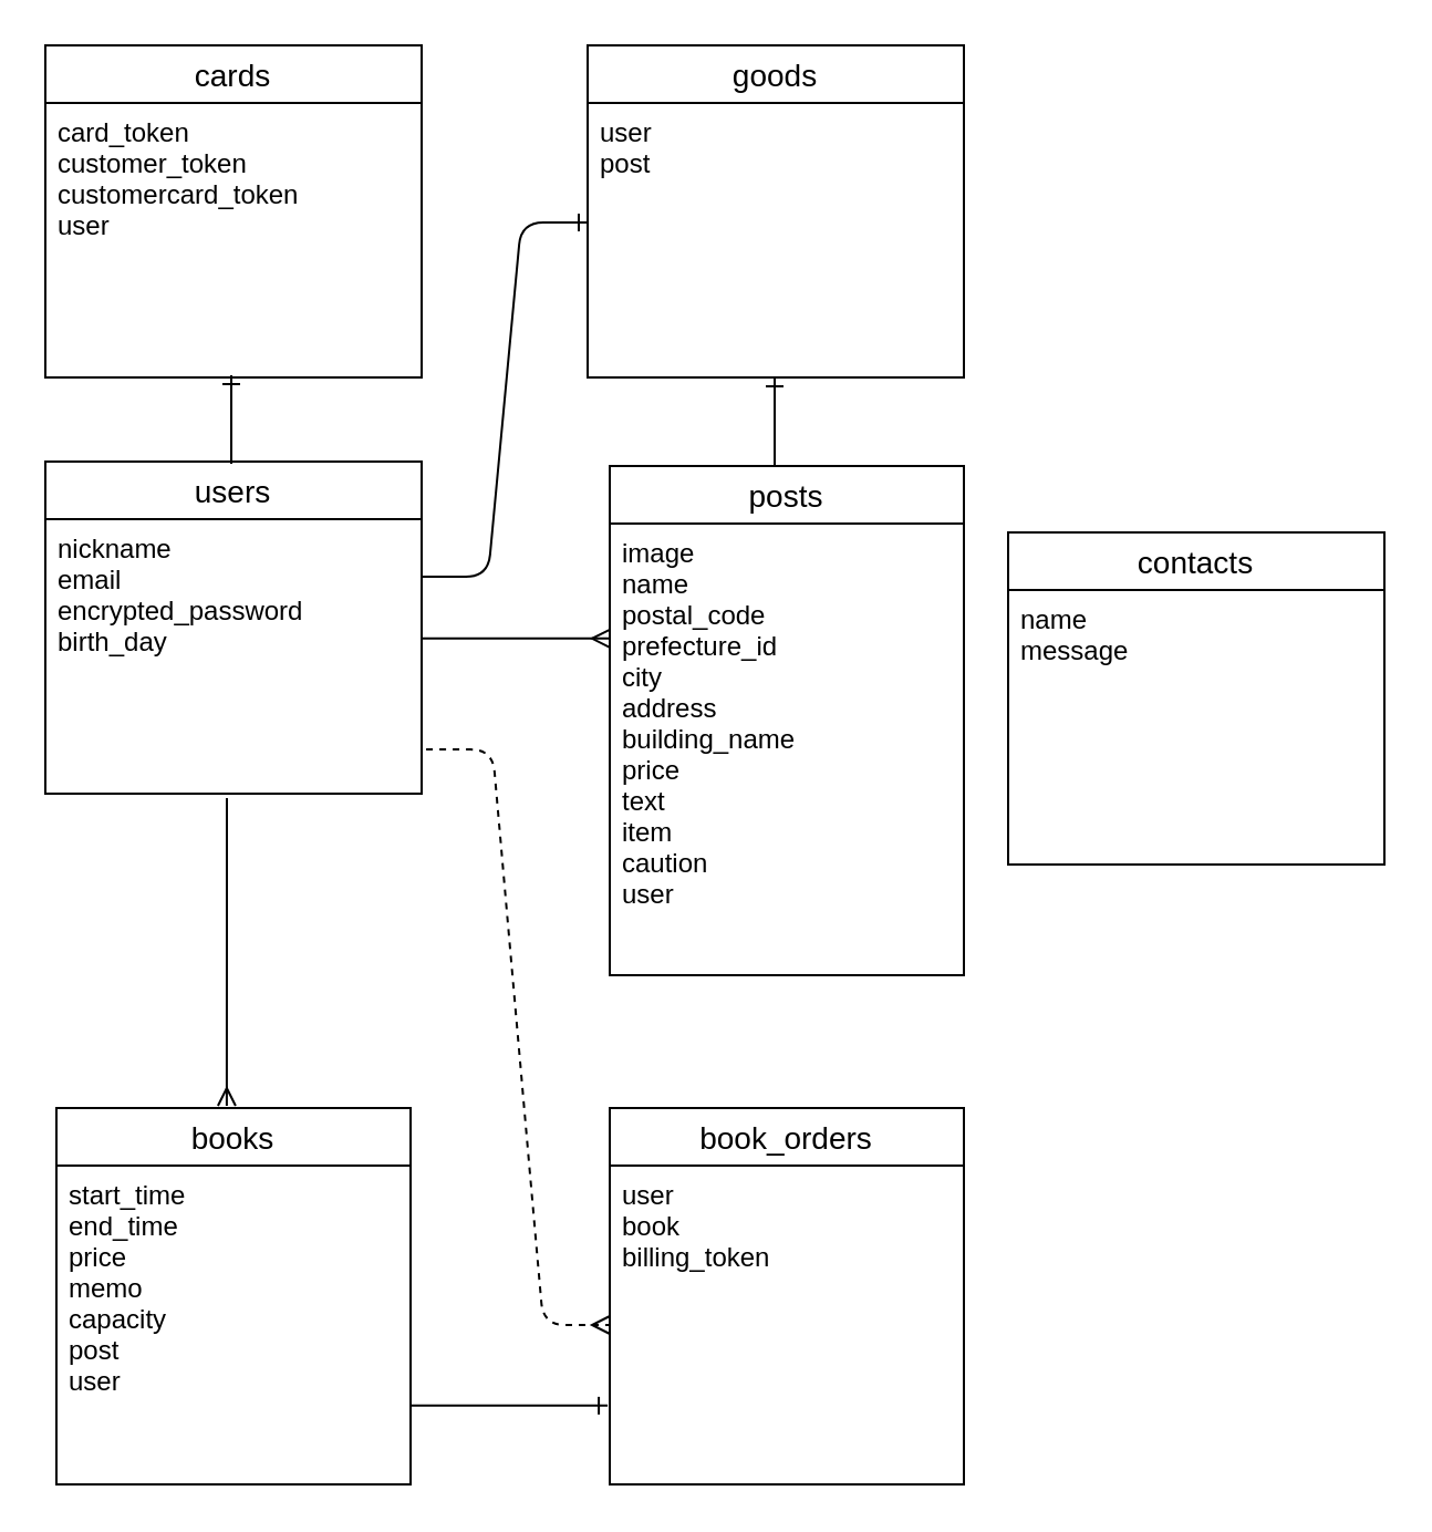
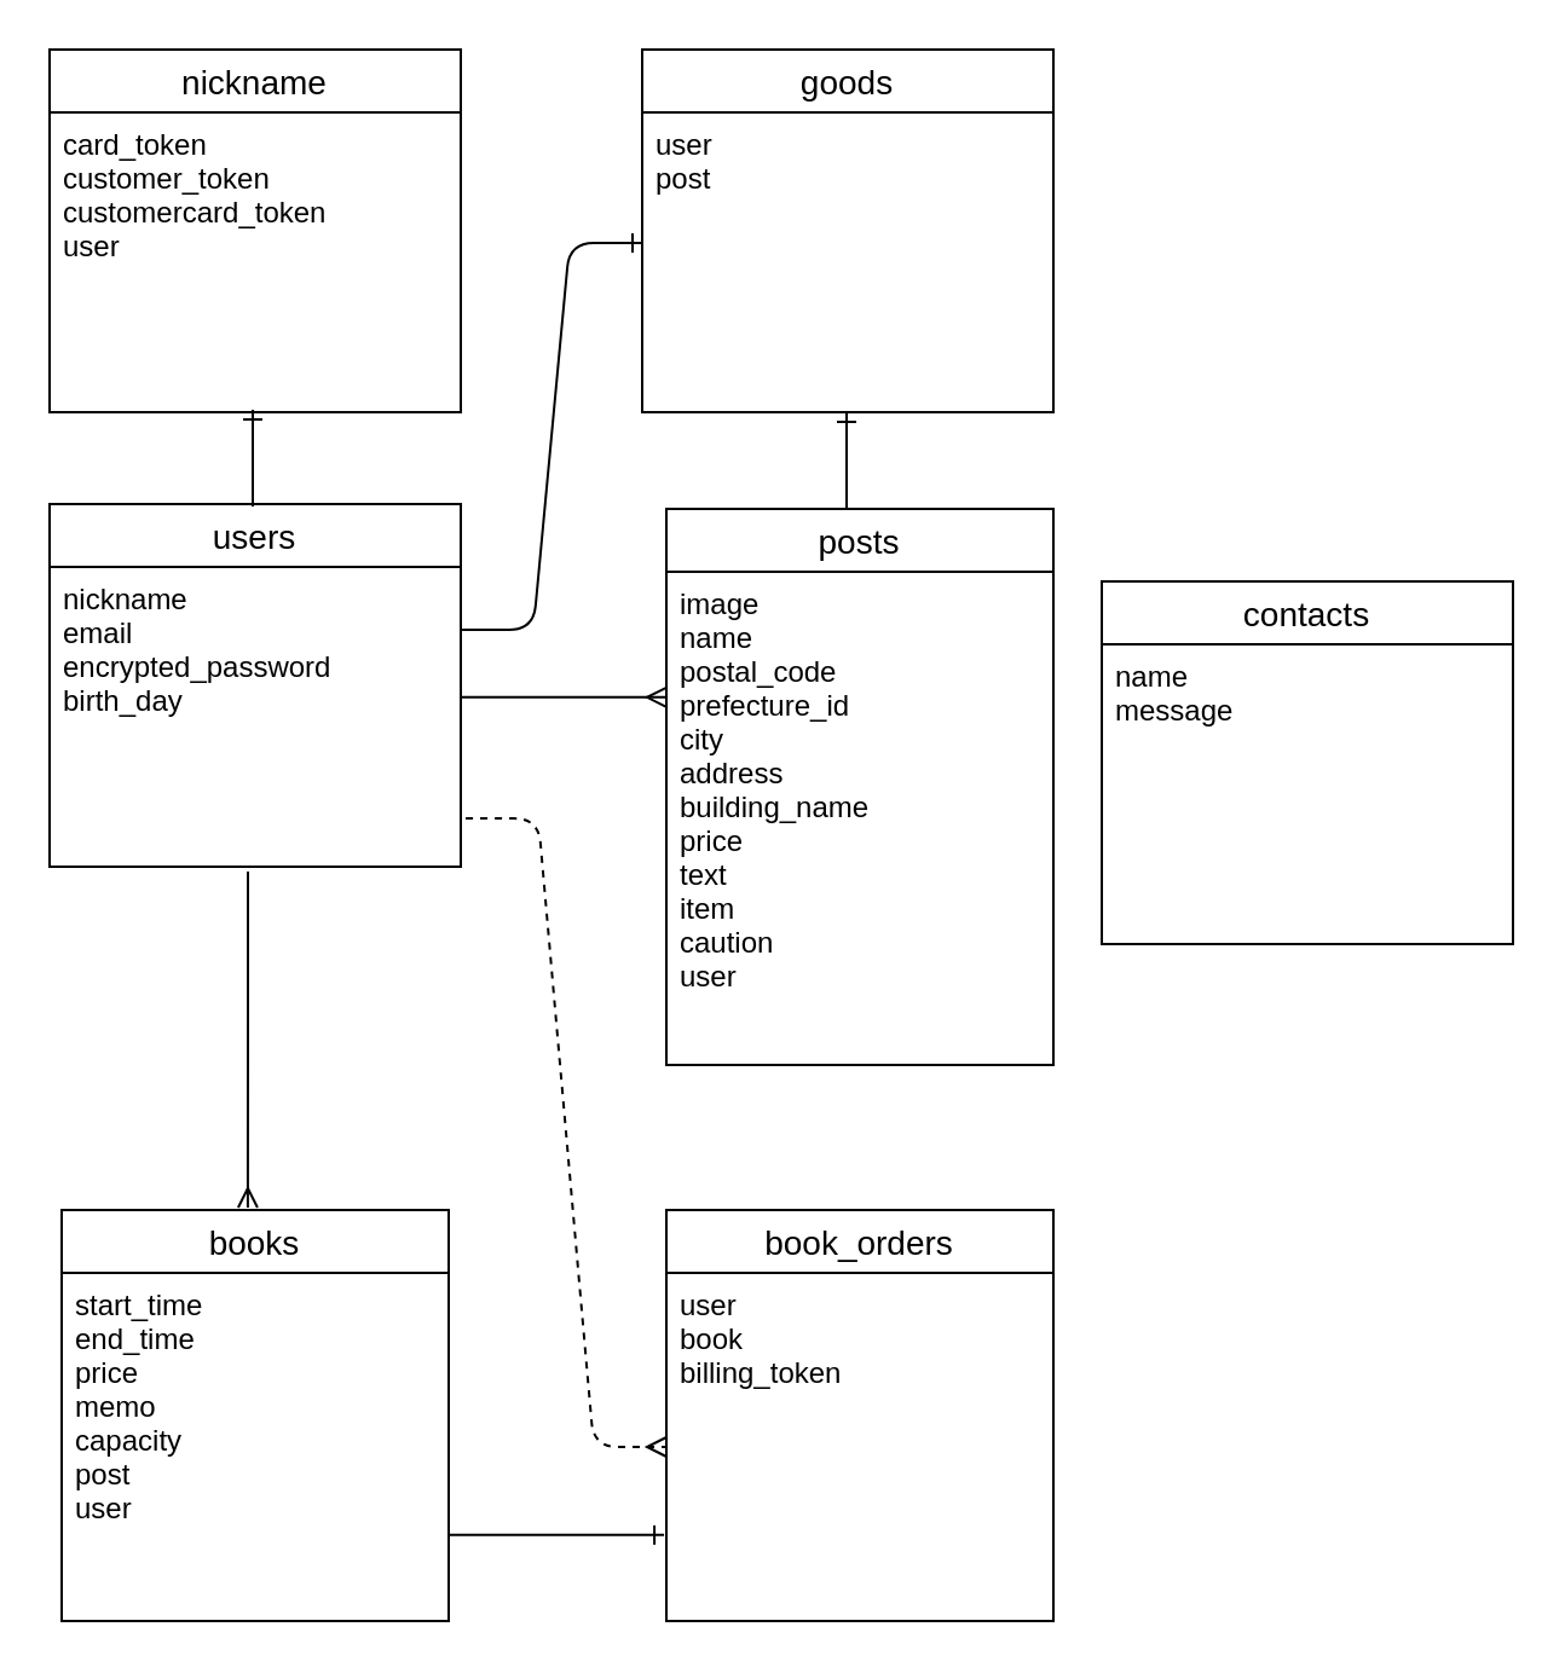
- <mxCell id="13" value="cards" style="swimlane;fontStyle=0;childLayout=stackLayout;horizontal=1;startSize=26;horizontalStack=0;resizeParent=1;resizeParentMax=0;resizeLast=0;collapsible=1;marginBottom=0;align=center;fontSize=14;" parent="1" vertex="1"><mxGeometry x="20" y="20" width="170" height="150" as="geometry" /></mxCell>
+ <mxCell id="13" value="nickname" style="swimlane;fontStyle=0;childLayout=stackLayout;horizontal=1;startSize=26;horizontalStack=0;resizeParent=1;resizeParentMax=0;resizeLast=0;collapsible=1;marginBottom=0;align=center;fontSize=14;" parent="1" vertex="1"><mxGeometry x="20" y="20" width="170" height="150" as="geometry" /></mxCell>
